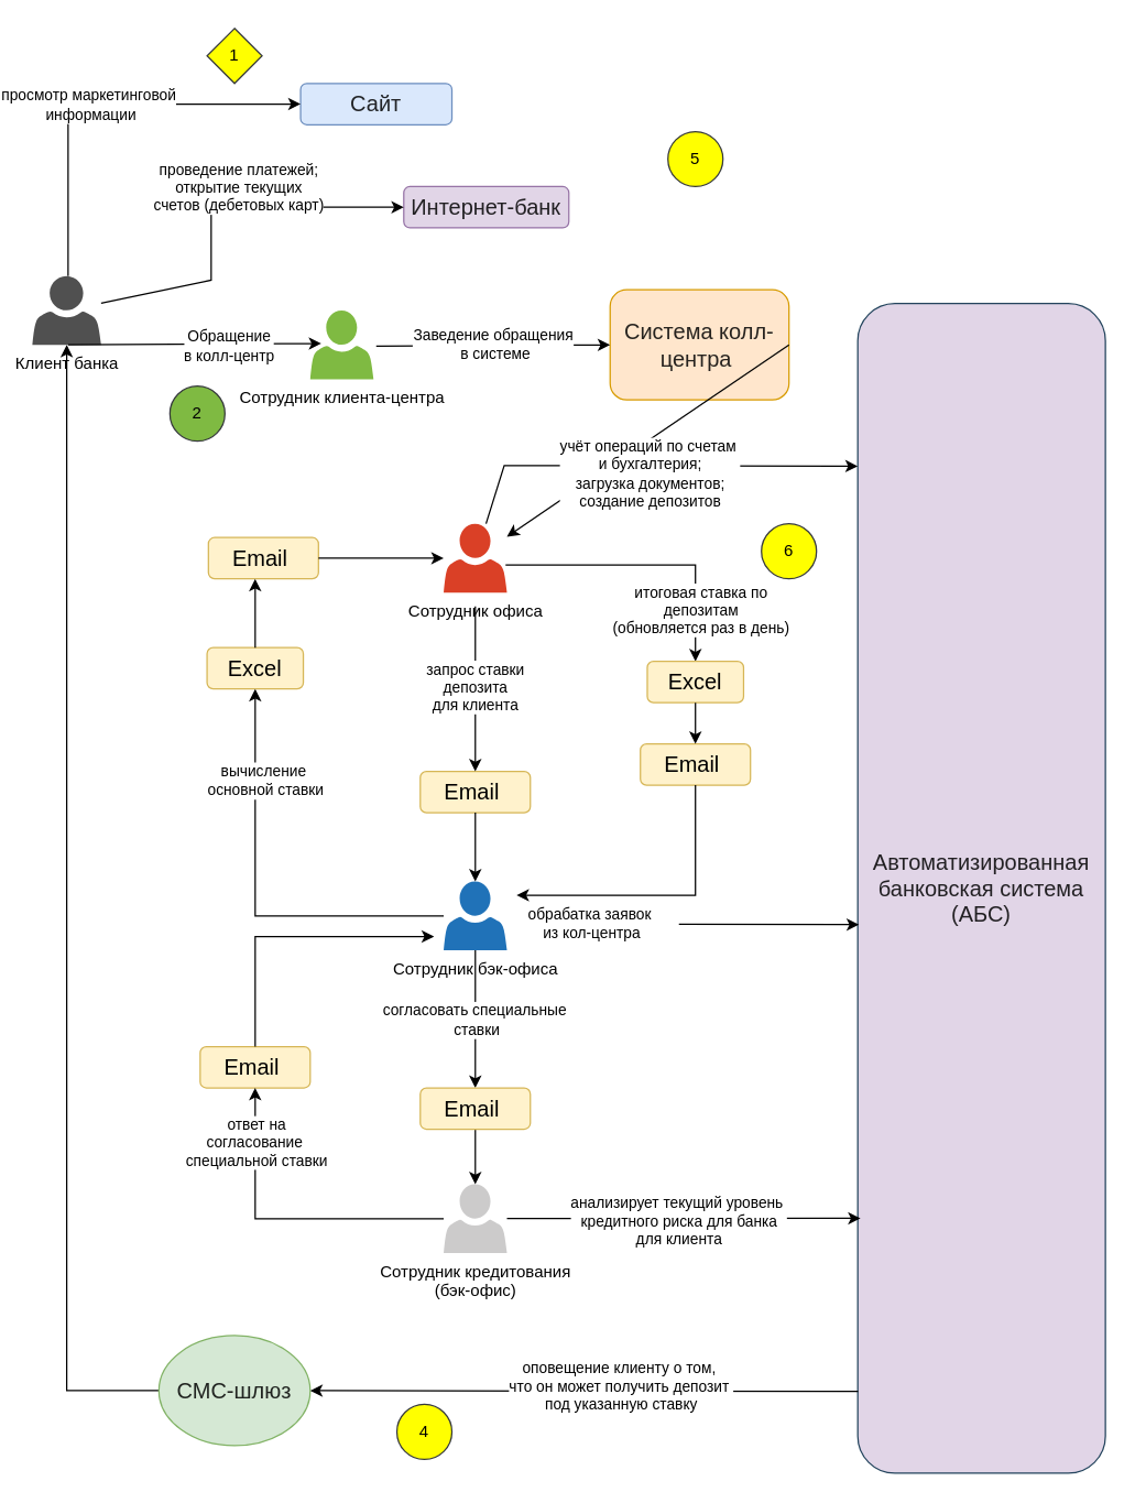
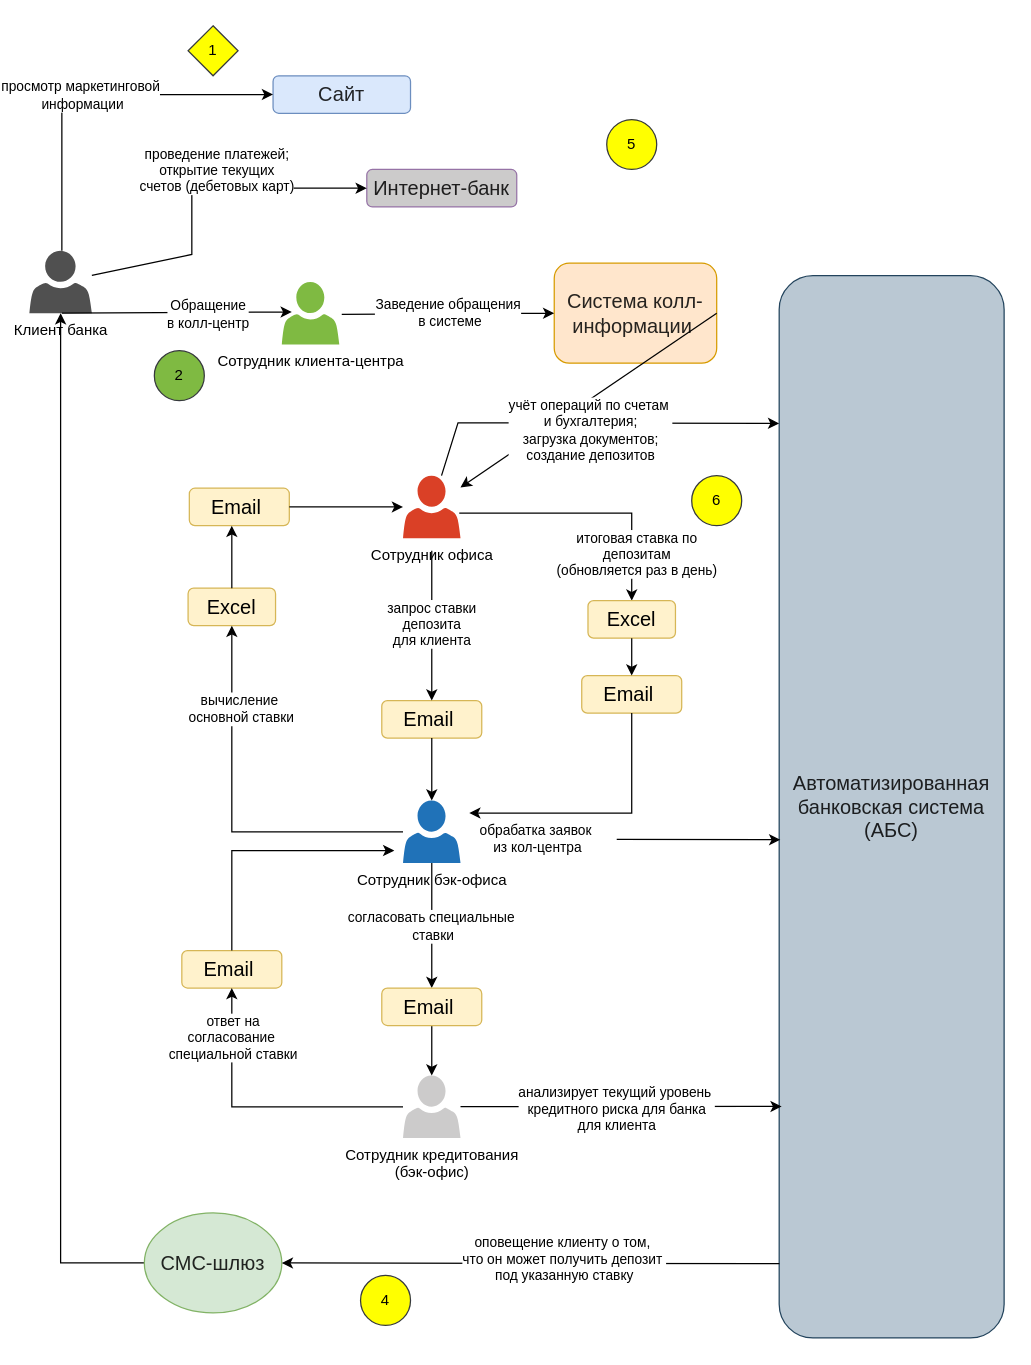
- <mxCell id="12" value="&lt;div style=&quot;text-align: left;&quot;&gt;&lt;span style=&quot;box-sizing: inherit; color: rgba(0, 0, 0, 0.85); font-family: &amp;quot;YS Text&amp;quot;, sans-serif; white-space-collapse: preserve-breaks;&quot;&gt;&lt;font style=&quot;font-size: 16px;&quot;&gt;Интернет-банк&lt;/font&gt;&lt;/span&gt;&lt;/div&gt;" style="rounded=1;whiteSpace=wrap;html=1;fillColor=#e1d5e7;strokeColor=#9673a6;" parent="1" vertex="1"><mxGeometry x="290" y="135" width="120" height="30" as="geometry" /></mxCell>
+ <mxCell id="12" value="&lt;div style=&quot;text-align: left;&quot;&gt;&lt;span style=&quot;box-sizing: inherit; color: rgba(0, 0, 0, 0.85); font-family: &amp;quot;YS Text&amp;quot;, sans-serif; white-space-collapse: preserve-breaks;&quot;&gt;&lt;font style=&quot;font-size: 16px;&quot;&gt;Интернет-банк&lt;/font&gt;&lt;/span&gt;&lt;/div&gt;" style="rounded=1;whiteSpace=wrap;html=1;fillColor=#cccbcb;strokeColor=#9673a6;" parent="1" vertex="1"><mxGeometry x="290" y="135" width="120" height="30" as="geometry" /></mxCell>
- <mxCell id="6" value="&lt;div style=&quot;&quot;&gt;&lt;span&gt;&lt;font style=&quot;font-size: 16px;&quot;&gt;&lt;span style=&quot;box-sizing: inherit; color: rgba(0, 0, 0, 0.85); font-family: &amp;quot;YS Text&amp;quot;, sans-serif; white-space-collapse: preserve-breaks;&quot;&gt;&lt;font style=&quot;&quot;&gt;Система колл-центра&amp;nbsp;&lt;/font&gt;&lt;/span&gt;&lt;/font&gt;&lt;/span&gt;&lt;/div&gt;" style="rounded=1;whiteSpace=wrap;html=1;fillColor=#ffe6cc;strokeColor=#d79b00;align=center;" parent="1" vertex="1"><mxGeometry x="440" y="210" width="130" height="80" as="geometry" /></mxCell>
+ <mxCell id="6" value="&lt;div style=&quot;&quot;&gt;&lt;span&gt;&lt;font style=&quot;font-size: 16px;&quot;&gt;&lt;span style=&quot;box-sizing: inherit; color: rgba(0, 0, 0, 0.85); font-family: &amp;quot;YS Text&amp;quot;, sans-serif; white-space-collapse: preserve-breaks;&quot;&gt;&lt;font style=&quot;&quot;&gt;Система колл-информации&amp;nbsp;&lt;/font&gt;&lt;/span&gt;&lt;/font&gt;&lt;/span&gt;&lt;/div&gt;" style="rounded=1;whiteSpace=wrap;html=1;fillColor=#ffe6cc;strokeColor=#d79b00;align=center;" parent="1" vertex="1"><mxGeometry x="440" y="210" width="130" height="80" as="geometry" /></mxCell>
- <mxCell id="7" value="&lt;span style=&quot;box-sizing: inherit; color: rgba(0, 0, 0, 0.85); font-family: &amp;quot;YS Text&amp;quot;, sans-serif; font-style: normal; font-variant-ligatures: normal; font-variant-caps: normal; letter-spacing: normal; orphans: 2; text-align: left; text-indent: 0px; text-transform: none; widows: 2; word-spacing: 0px; -webkit-text-stroke-width: 0px; white-space: pre-line; text-decoration-thickness: initial; text-decoration-style: initial; text-decoration-color: initial;&quot;&gt;&lt;font style=&quot;font-size: 16px;&quot;&gt;Автоматизированная банковская система (АБС)&lt;/font&gt;&lt;/span&gt;" style="rounded=1;whiteSpace=wrap;html=1;fillColor=#e1d5e7;strokeColor=#23445d;" parent="1" vertex="1"><mxGeometry x="620" y="220" width="180" height="850" as="geometry" /></mxCell>
+ <mxCell id="7" value="&lt;span style=&quot;box-sizing: inherit; color: rgba(0, 0, 0, 0.85); font-family: &amp;quot;YS Text&amp;quot;, sans-serif; font-style: normal; font-variant-ligatures: normal; font-variant-caps: normal; letter-spacing: normal; orphans: 2; text-align: left; text-indent: 0px; text-transform: none; widows: 2; word-spacing: 0px; -webkit-text-stroke-width: 0px; white-space: pre-line; text-decoration-thickness: initial; text-decoration-style: initial; text-decoration-color: initial;&quot;&gt;&lt;font style=&quot;font-size: 16px;&quot;&gt;Автоматизированная банковская система (АБС)&lt;/font&gt;&lt;/span&gt;" style="rounded=1;whiteSpace=wrap;html=1;fillColor=#bac8d3;strokeColor=#23445d;" parent="1" vertex="1"><mxGeometry x="620" y="220" width="180" height="850" as="geometry" /></mxCell>
